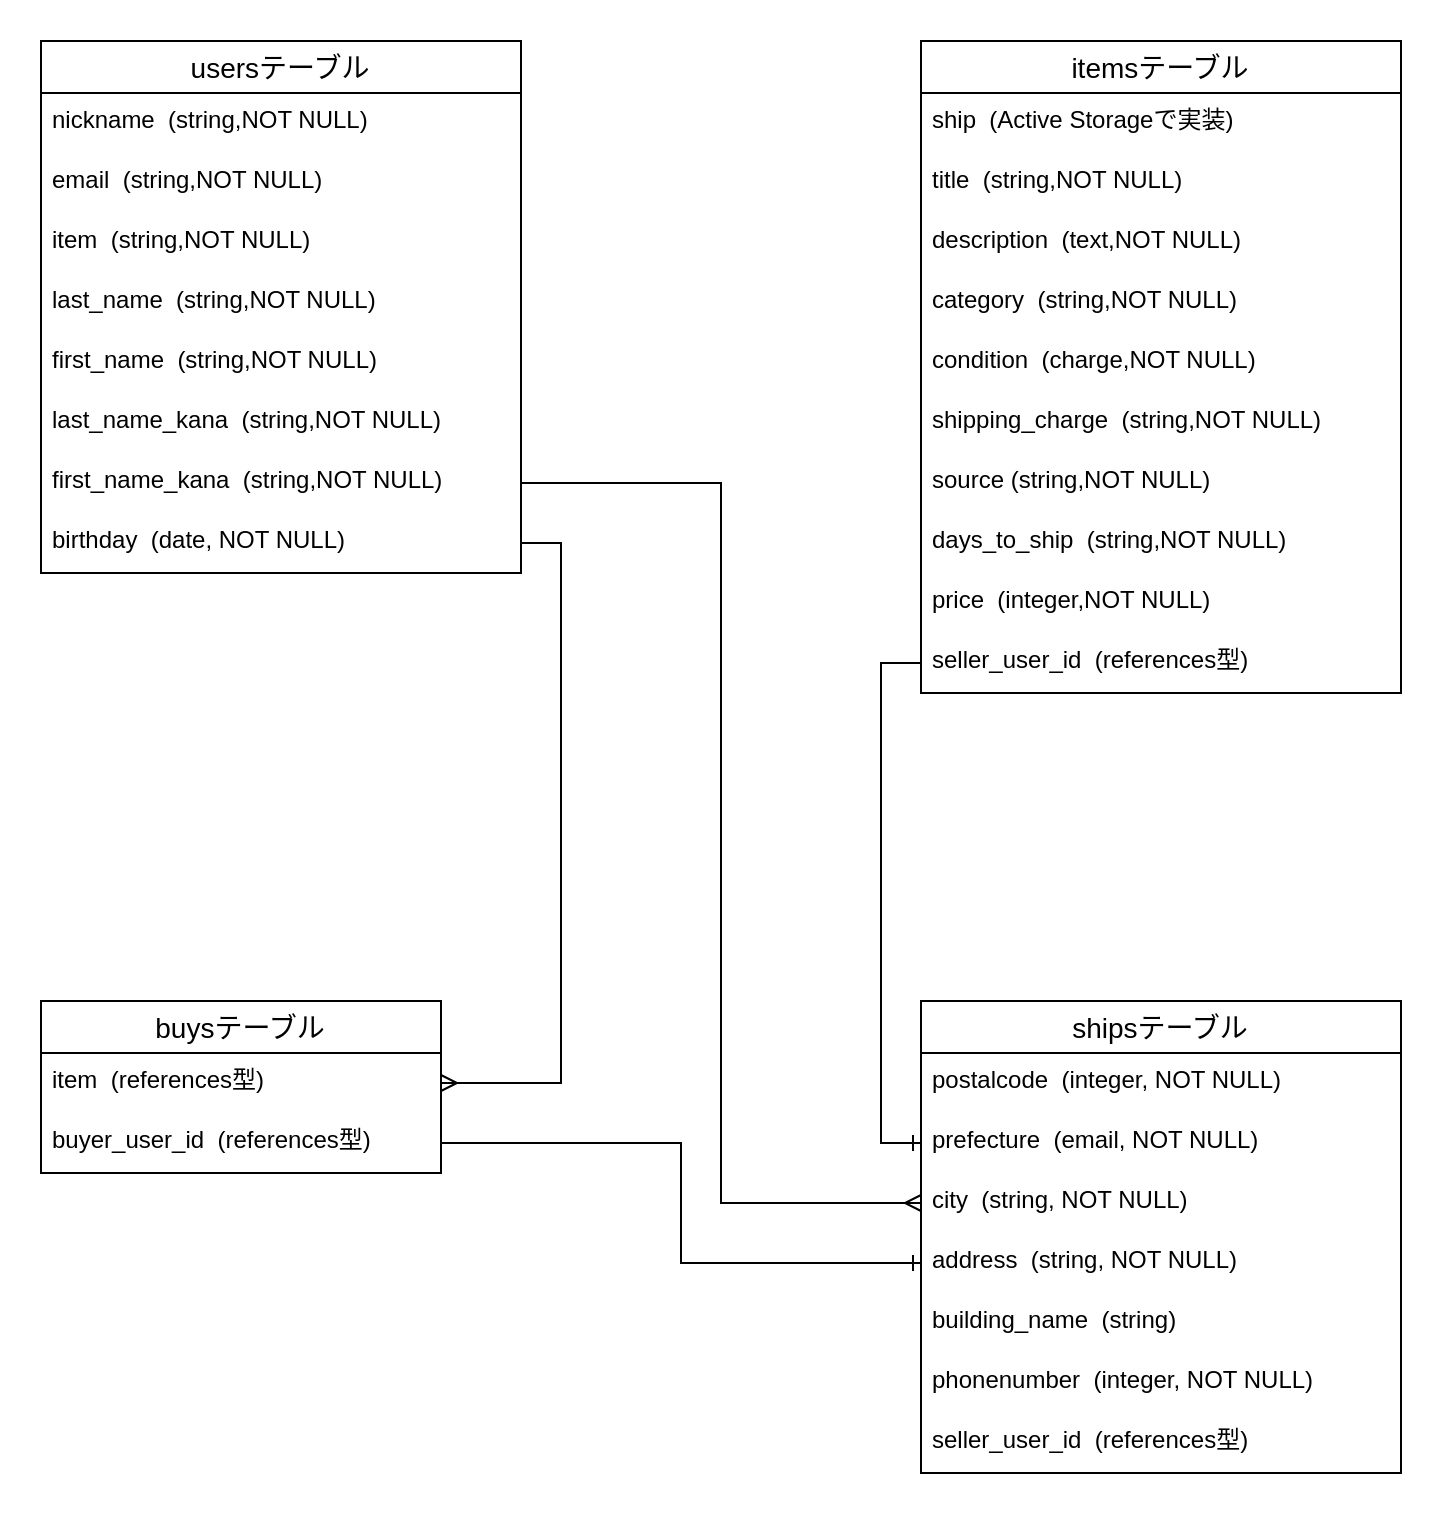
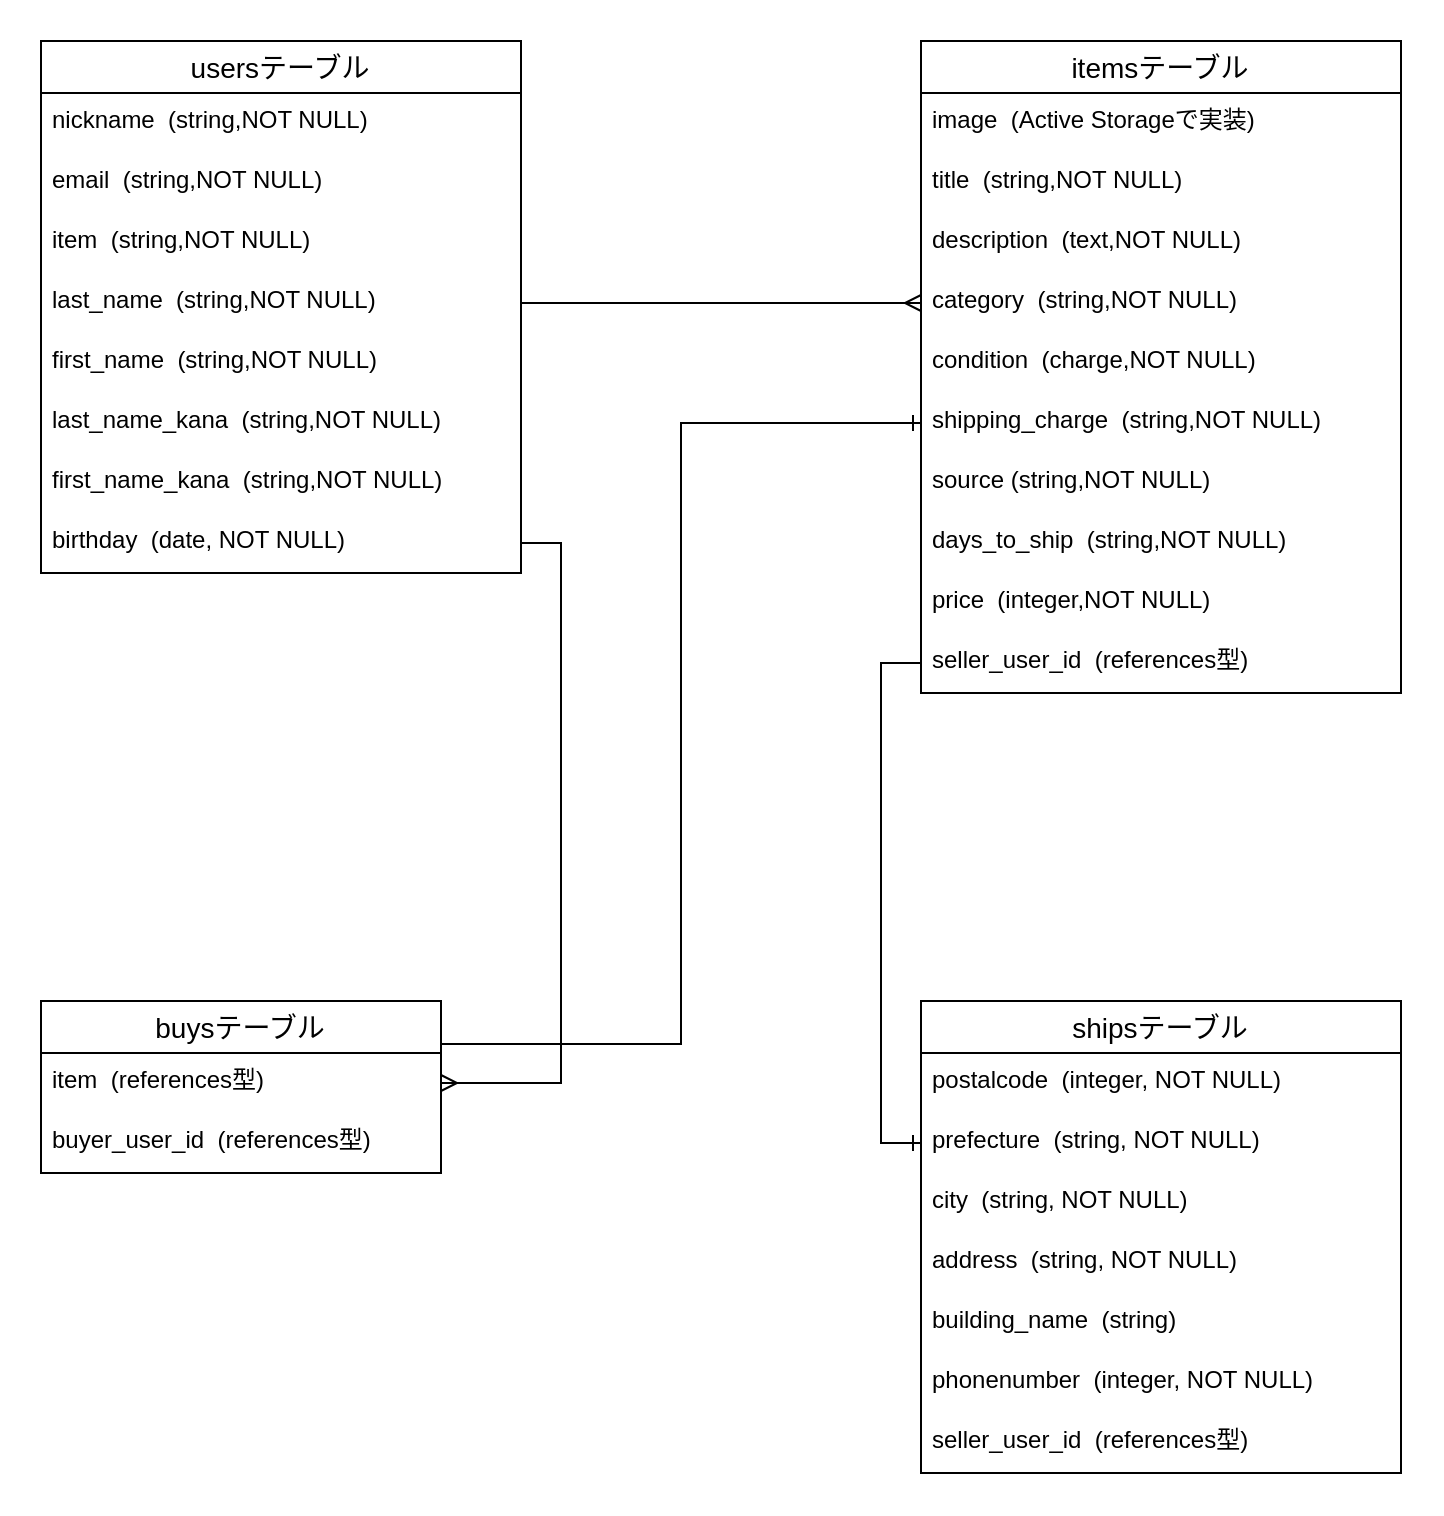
- <mxCell id="12" value="ship  (Active Storageで実装)" style="text;strokeColor=none;fillColor=none;spacingLeft=4;spacingRight=4;overflow=hidden;rotatable=0;points=[[0,0.5],[1,0.5]];portConstraint=eastwest;fontSize=12;" parent="11" vertex="1"><mxGeometry y="26" width="240" height="30" as="geometry" /></mxCell>
+ <mxCell id="12" value="image  (Active Storageで実装)" style="text;strokeColor=none;fillColor=none;spacingLeft=4;spacingRight=4;overflow=hidden;rotatable=0;points=[[0,0.5],[1,0.5]];portConstraint=eastwest;fontSize=12;" parent="11" vertex="1"><mxGeometry y="26" width="240" height="30" as="geometry" /></mxCell>
+ <mxCell id="38" style="edgeStyle=orthogonalEdgeStyle;rounded=0;orthogonalLoop=1;jettySize=auto;html=1;exitX=1;exitY=0.5;exitDx=0;exitDy=0;entryX=0;entryY=0.5;entryDx=0;entryDy=0;endArrow=ERmany;endFill=0;sourcePerimeterSpacing=0;strokeWidth=1;" edge="1" parent="1" source="6" target="15"><mxGeometry relative="1" as="geometry" /></mxCell>
+ <mxCell id="22" style="edgeStyle=orthogonalEdgeStyle;rounded=0;orthogonalLoop=1;jettySize=auto;html=1;exitX=1;exitY=0.25;exitDx=0;exitDy=0;entryX=0;entryY=0.5;entryDx=0;entryDy=0;endArrow=ERone;endFill=0;sourcePerimeterSpacing=0;strokeWidth=1;" edge="1" parent="1" source="23" target="17"><mxGeometry relative="1" as="geometry" /></mxCell>
- <mxCell id="37" style="edgeStyle=orthogonalEdgeStyle;rounded=0;orthogonalLoop=1;jettySize=auto;html=1;exitX=1;exitY=0.5;exitDx=0;exitDy=0;entryX=0;entryY=0.5;entryDx=0;entryDy=0;endArrow=ERmany;endFill=0;sourcePerimeterSpacing=0;strokeWidth=1;" edge="1" parent="1" source="9" target="29"><mxGeometry relative="1" as="geometry" /></mxCell>
- <mxCell id="28" value="prefecture  (email, NOT NULL)" style="text;strokeColor=none;fillColor=none;spacingLeft=4;spacingRight=4;overflow=hidden;rotatable=0;points=[[0,0.5],[1,0.5]];portConstraint=eastwest;fontSize=12;" parent="26" vertex="1"><mxGeometry y="56" width="240" height="30" as="geometry" /></mxCell>
+ <mxCell id="28" value="prefecture  (string, NOT NULL)" style="text;strokeColor=none;fillColor=none;spacingLeft=4;spacingRight=4;overflow=hidden;rotatable=0;points=[[0,0.5],[1,0.5]];portConstraint=eastwest;fontSize=12;" parent="26" vertex="1"><mxGeometry y="56" width="240" height="30" as="geometry" /></mxCell>
- <mxCell id="36" style="edgeStyle=orthogonalEdgeStyle;rounded=0;orthogonalLoop=1;jettySize=auto;html=1;exitX=1;exitY=0.5;exitDx=0;exitDy=0;entryX=0;entryY=0.5;entryDx=0;entryDy=0;endArrow=ERone;endFill=0;strokeWidth=1;" edge="1" parent="1" source="25" target="30"><mxGeometry relative="1" as="geometry" /></mxCell>
